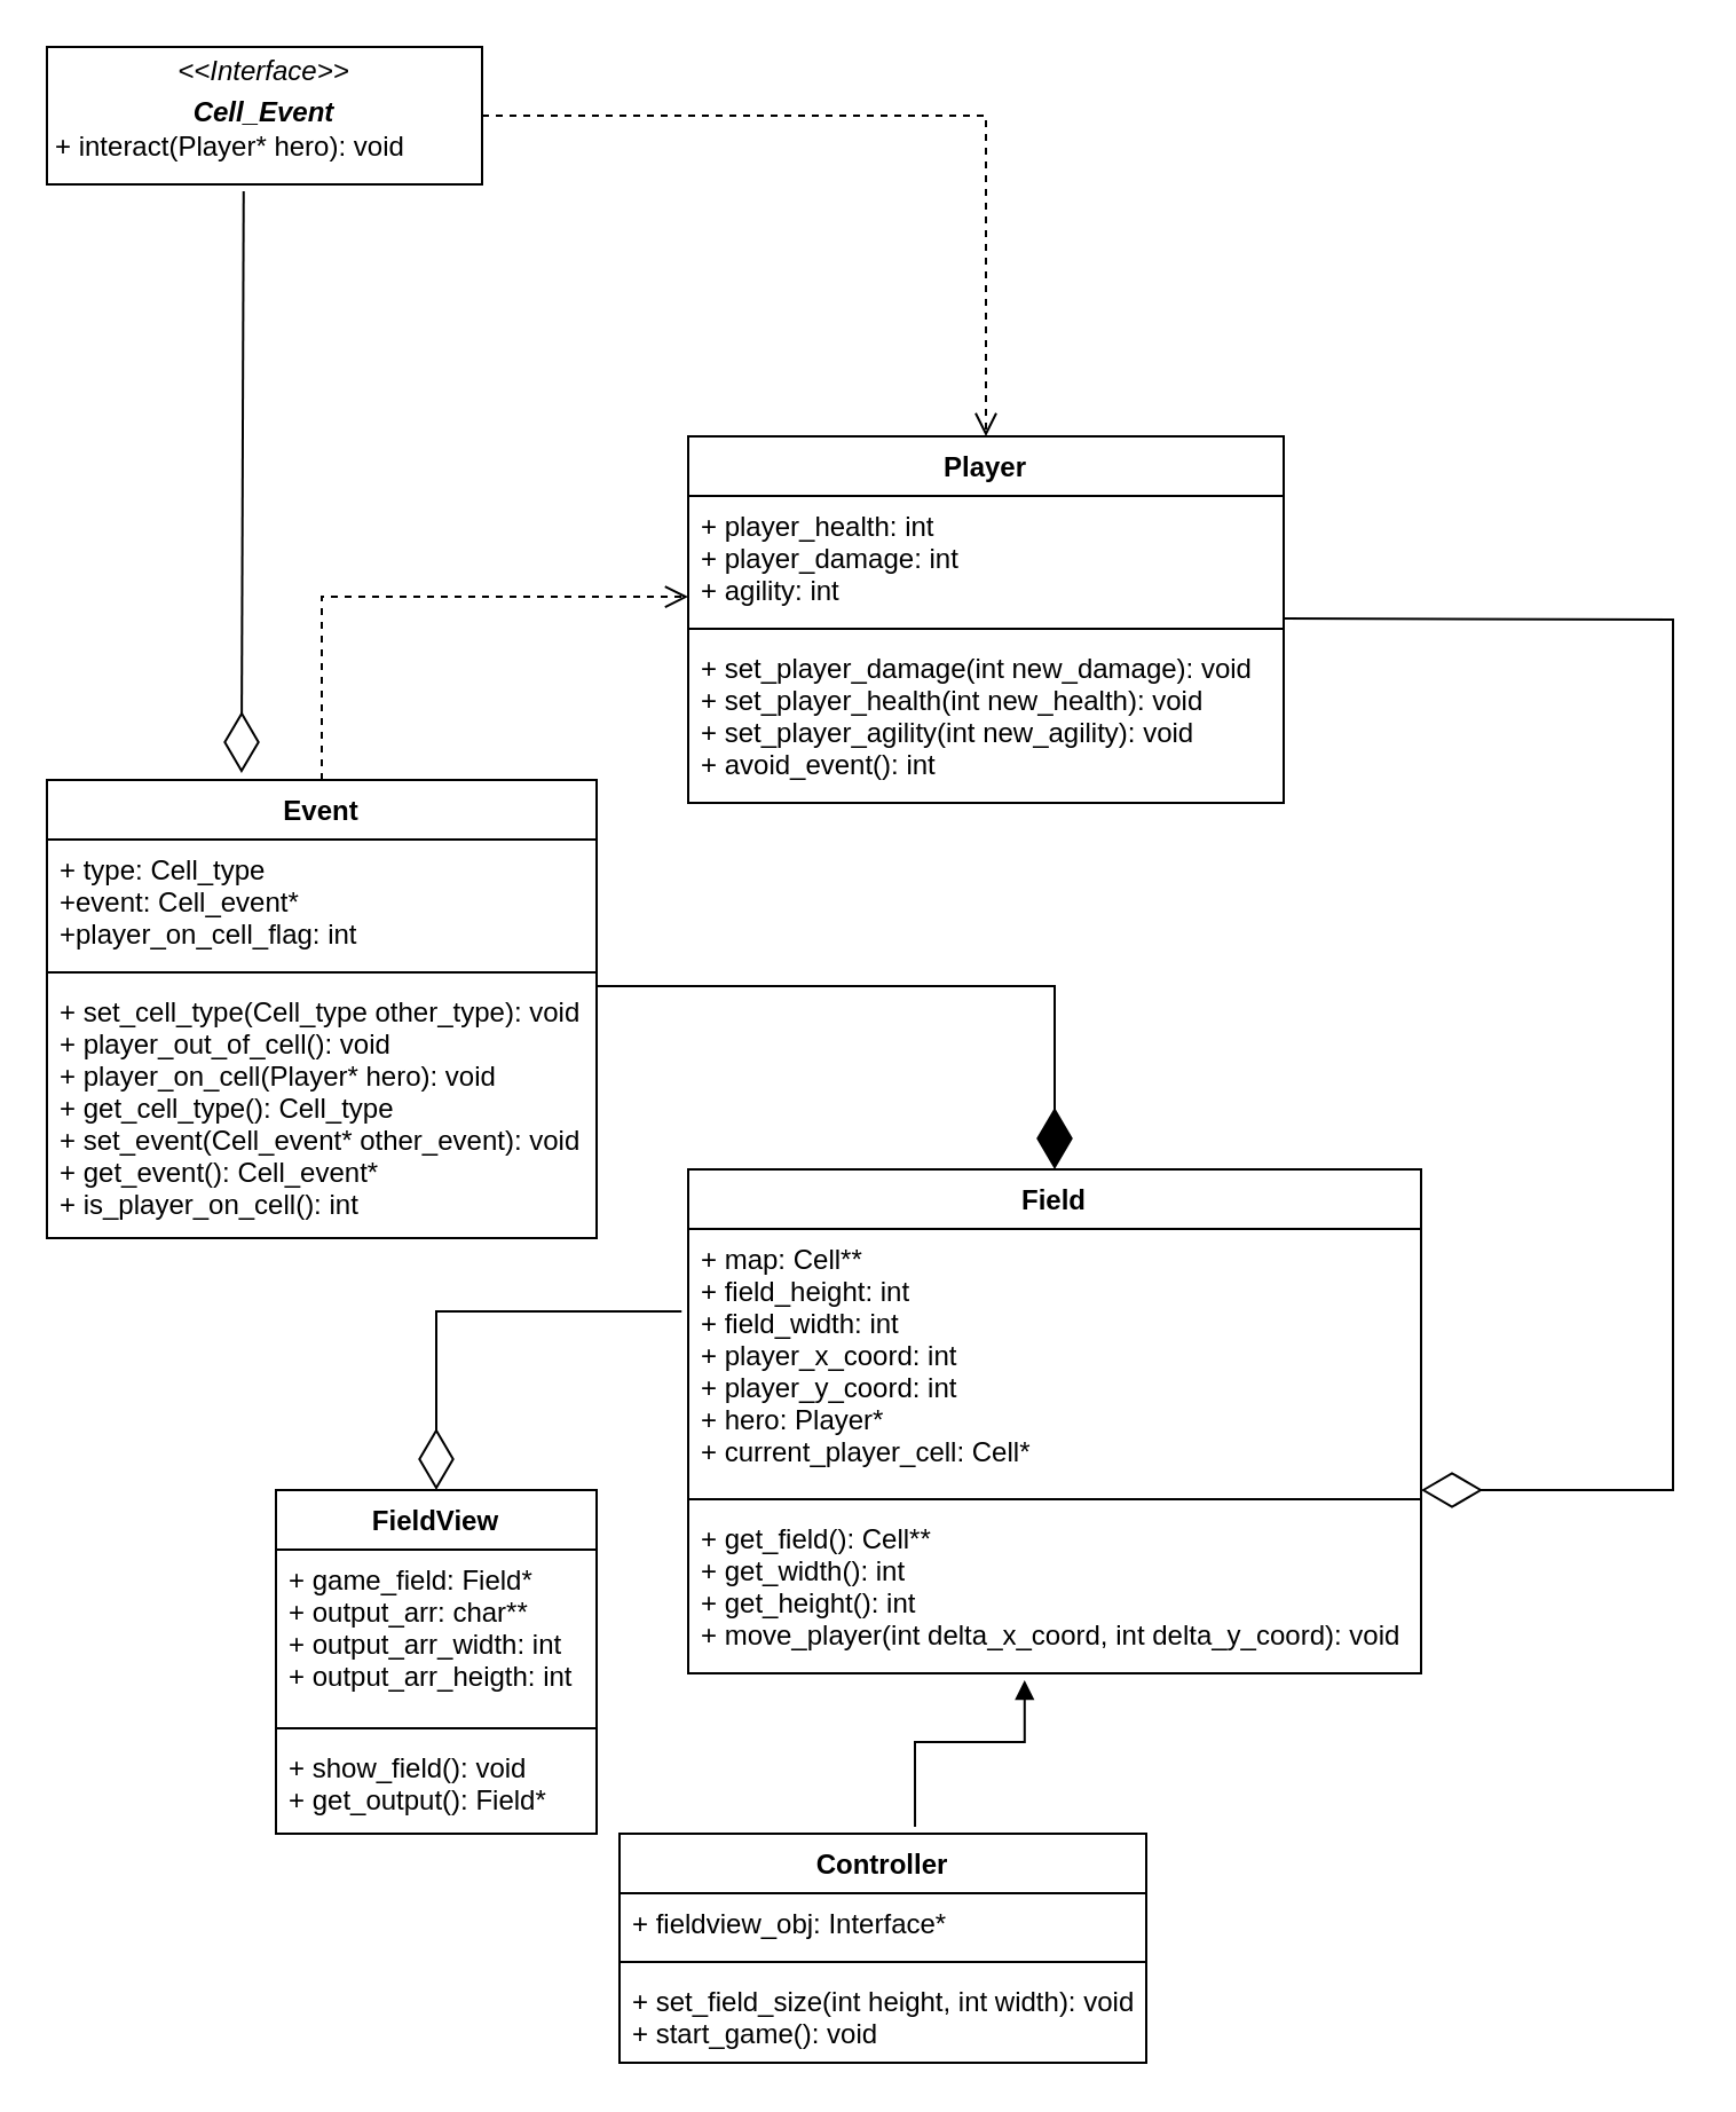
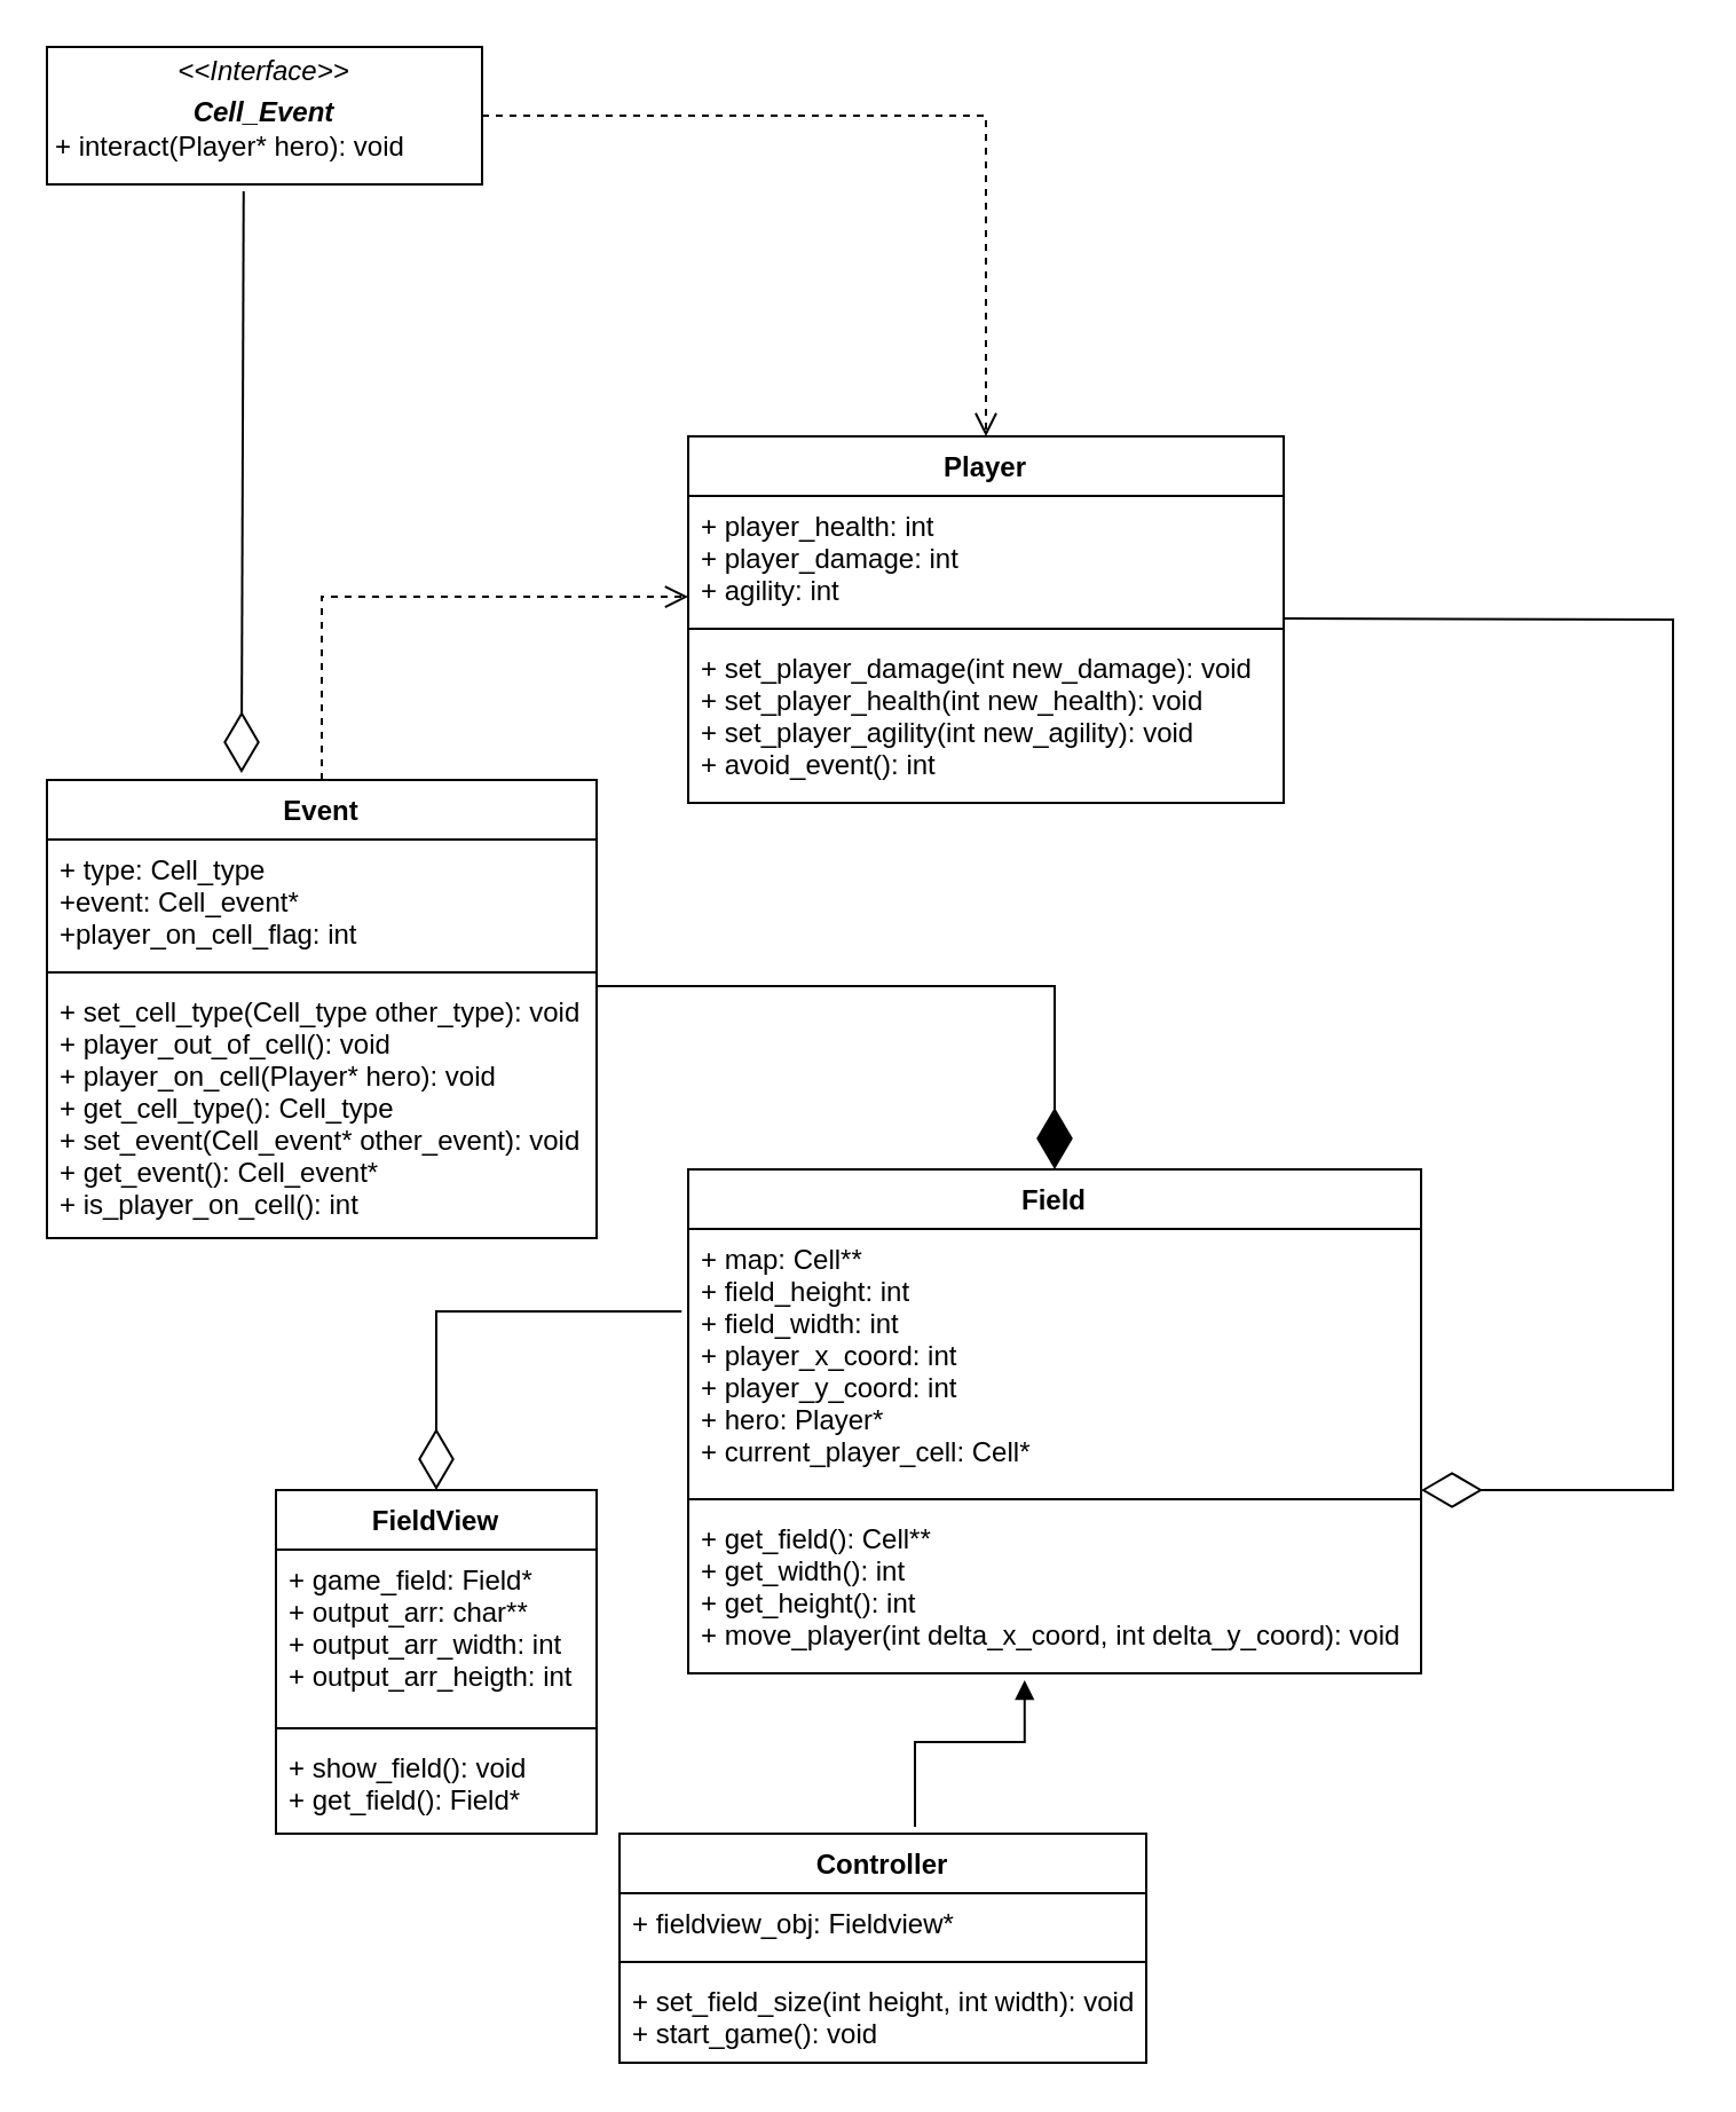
- <mxCell id="9" value="+ show_field(): void&#10;+ get_output(): Field*" style="text;strokeColor=none;fillColor=none;align=left;verticalAlign=top;spacingLeft=4;spacingRight=4;overflow=hidden;rotatable=0;points=[[0,0.5],[1,0.5]];portConstraint=eastwest;" vertex="1" parent="6"><mxGeometry y="108" width="140" height="42" as="geometry" /></mxCell>
+ <mxCell id="9" value="+ show_field(): void&#10;+ get_field(): Field*" style="text;strokeColor=none;fillColor=none;align=left;verticalAlign=top;spacingLeft=4;spacingRight=4;overflow=hidden;rotatable=0;points=[[0,0.5],[1,0.5]];portConstraint=eastwest;" vertex="1" parent="6"><mxGeometry y="108" width="140" height="42" as="geometry" /></mxCell>
- <mxCell id="3" value="+ fieldview_obj: Interface* " style="text;strokeColor=none;fillColor=none;align=left;verticalAlign=top;spacingLeft=4;spacingRight=4;overflow=hidden;rotatable=0;points=[[0,0.5],[1,0.5]];portConstraint=eastwest;" vertex="1" parent="2"><mxGeometry y="26" width="230" height="26" as="geometry" /></mxCell>
+ <mxCell id="3" value="+ fieldview_obj: Fieldview* " style="text;strokeColor=none;fillColor=none;align=left;verticalAlign=top;spacingLeft=4;spacingRight=4;overflow=hidden;rotatable=0;points=[[0,0.5],[1,0.5]];portConstraint=eastwest;" vertex="1" parent="2"><mxGeometry y="26" width="230" height="26" as="geometry" /></mxCell>
